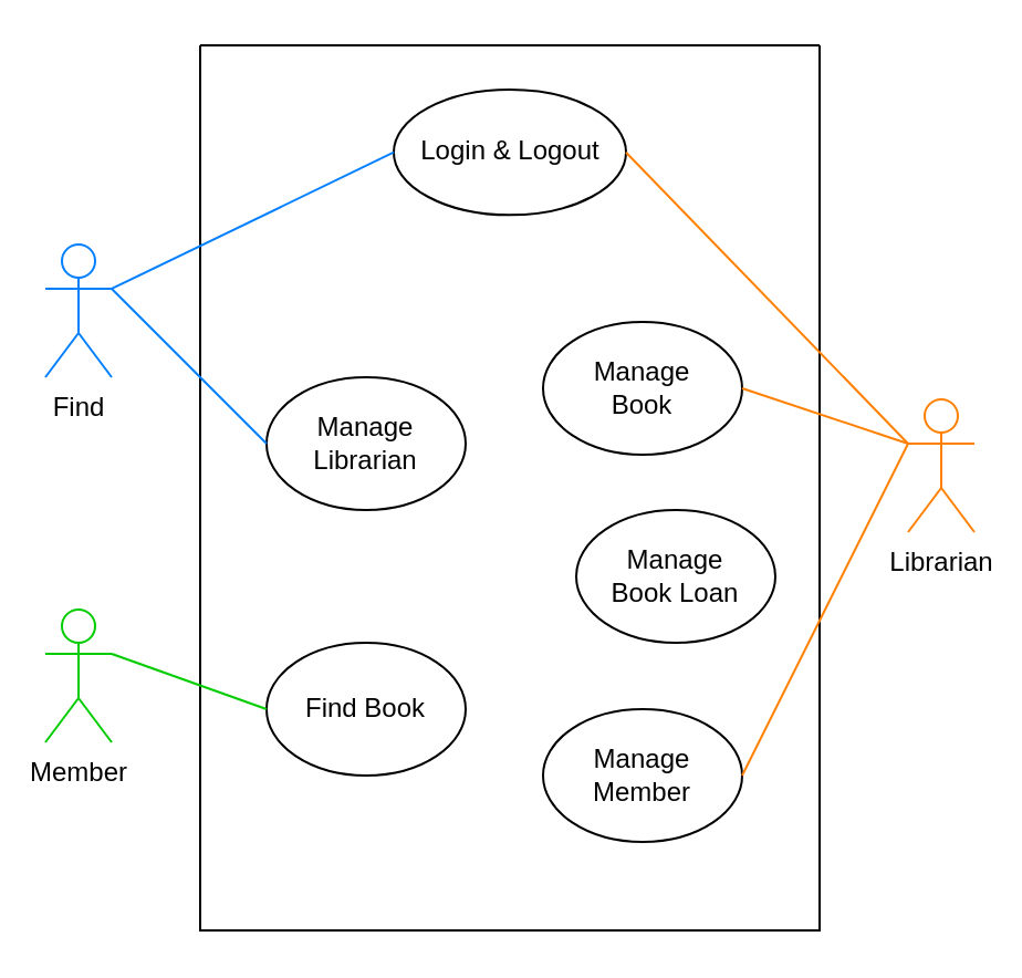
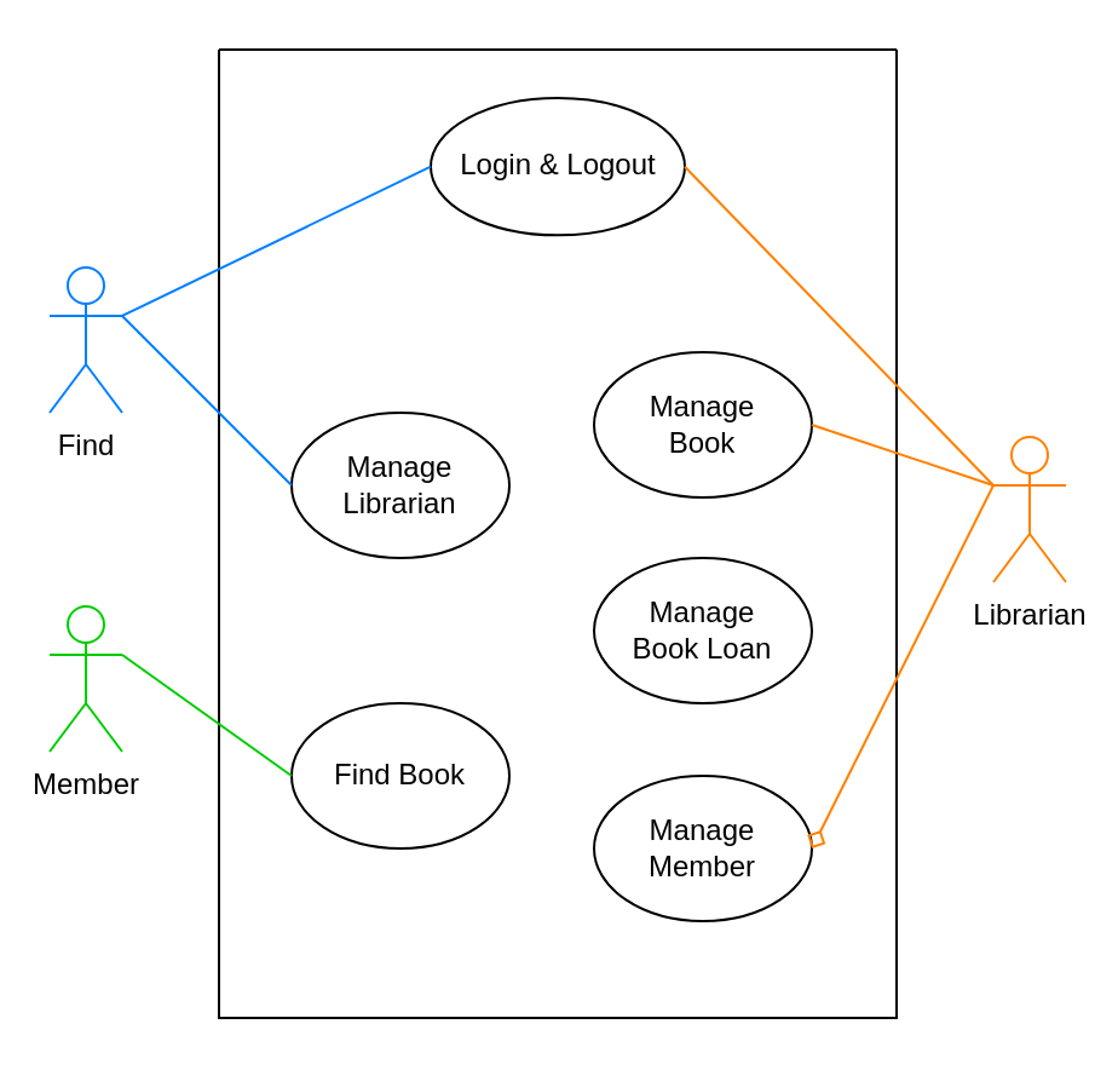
- <mxCell id="7" value="Manage&lt;br&gt;Book Loan" style="ellipse;whiteSpace=wrap;html=1;" vertex="1" parent="2"><mxGeometry x="170" y="210" width="90" height="60" as="geometry" /></mxCell>
+ <mxCell id="7" value="Manage&lt;br&gt;Book Loan" style="ellipse;whiteSpace=wrap;html=1;" vertex="1" parent="2"><mxGeometry x="155" y="210" width="90" height="60" as="geometry" /></mxCell>
- <mxCell id="17" value="Member" style="shape=umlActor;verticalLabelPosition=bottom;verticalAlign=top;html=1;outlineConnect=0;strokeColor=#00CC00;" vertex="1" parent="1"><mxGeometry x="20" y="275" width="30" height="60" as="geometry" /></mxCell>
+ <mxCell id="17" value="Member" style="shape=umlActor;verticalLabelPosition=bottom;verticalAlign=top;html=1;outlineConnect=0;strokeColor=#00CC00;" vertex="1" parent="1"><mxGeometry x="20" y="250" width="30" height="60" as="geometry" /></mxCell>
- <mxCell id="14" style="edgeStyle=none;rounded=0;orthogonalLoop=1;jettySize=auto;html=1;exitX=0;exitY=0.333;exitDx=0;exitDy=0;exitPerimeter=0;entryX=1;entryY=0.5;entryDx=0;entryDy=0;strokeColor=#FF8000;endArrow=none;endFill=0;" edge="1" parent="1" source="15" target="5"><mxGeometry relative="1" as="geometry" /></mxCell>
+ <mxCell id="14" style="edgeStyle=none;rounded=0;orthogonalLoop=1;jettySize=auto;html=1;exitX=0;exitY=0.333;exitDx=0;exitDy=0;exitPerimeter=0;entryX=1;entryY=0.5;entryDx=0;entryDy=0;strokeColor=#FF8000;endArrow=diamond;endFill=0;" edge="1" parent="1" source="15" target="5"><mxGeometry relative="1" as="geometry" /></mxCell>
